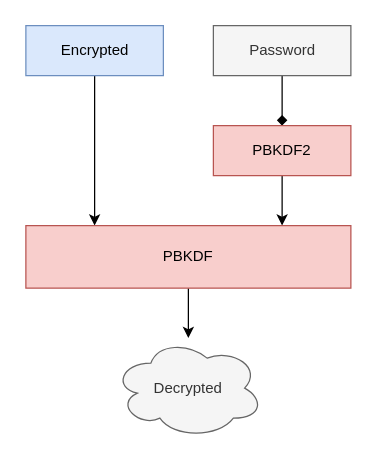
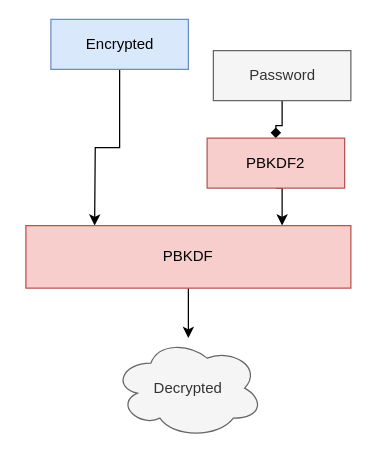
- <mxCell id="3" value="Encrypted" style="html=1;fillColor=#dae8fc;strokeColor=#6c8ebf;" vertex="1" parent="1"><mxGeometry x="20" y="20" width="110" height="40" as="geometry" /></mxCell>
+ <mxCell id="3" value="Encrypted" style="html=1;fillColor=#dae8fc;strokeColor=#6c8ebf;" vertex="1" parent="1"><mxGeometry x="40" y="15" width="110" height="40" as="geometry" /></mxCell>
- <mxCell id="5" value="Password" style="html=1;fillColor=#f5f5f5;strokeColor=#666666;fontColor=#333333;" vertex="1" parent="1"><mxGeometry x="170" y="20" width="110" height="40" as="geometry" /></mxCell>
+ <mxCell id="5" value="Password" style="html=1;fillColor=#f5f5f5;strokeColor=#666666;fontColor=#333333;" vertex="1" parent="1"><mxGeometry x="170" y="40" width="110" height="40" as="geometry" /></mxCell>
- <mxCell id="7" value="PBKDF2" style="whiteSpace=wrap;html=1;fillColor=#f8cecc;strokeColor=#b85450;" vertex="1" parent="1"><mxGeometry x="170" y="100" width="110" height="40" as="geometry" /></mxCell>
+ <mxCell id="7" value="PBKDF2" style="whiteSpace=wrap;html=1;fillColor=#f8cecc;strokeColor=#b85450;" vertex="1" parent="1"><mxGeometry x="165" y="110" width="110" height="40" as="geometry" /></mxCell>
